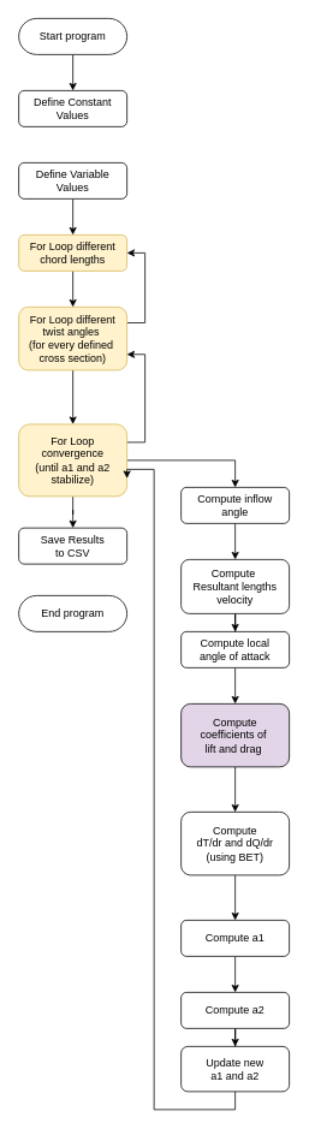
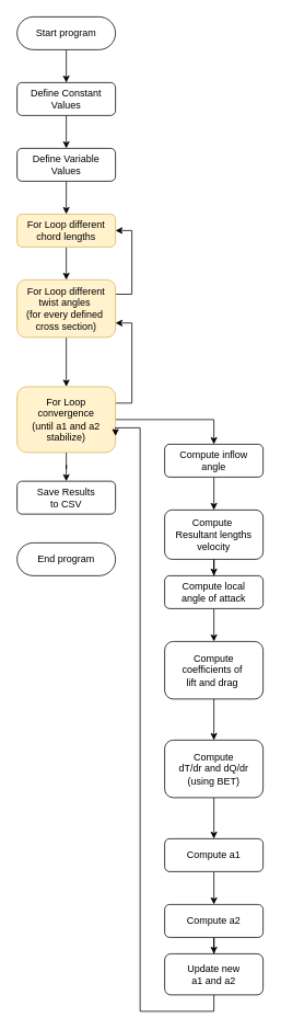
+ <mxCell id="2" style="edgeStyle=orthogonalEdgeStyle;rounded=0;orthogonalLoop=1;jettySize=auto;html=1;entryX=0.5;entryY=0;entryDx=0;entryDy=0;" edge="1" parent="1" source="3" target="7"><mxGeometry relative="1" as="geometry" /></mxCell>
- <mxCell id="24" value="Compute&lt;br&gt;coefficients of&amp;nbsp;&lt;br&gt;lift and drag&amp;nbsp;" style="rounded=1;whiteSpace=wrap;html=1;fontSize=12;glass=0;strokeWidth=1;shadow=0;fillColor=#e1d5e7;" vertex="1" parent="1"><mxGeometry x="200" y="780" width="120" height="70" as="geometry" /></mxCell>
+ <mxCell id="24" value="Compute&lt;br&gt;coefficients of&amp;nbsp;&lt;br&gt;lift and drag&amp;nbsp;" style="rounded=1;whiteSpace=wrap;html=1;fontSize=12;glass=0;strokeWidth=1;shadow=0;" vertex="1" parent="1"><mxGeometry x="200" y="780" width="120" height="70" as="geometry" /></mxCell>
